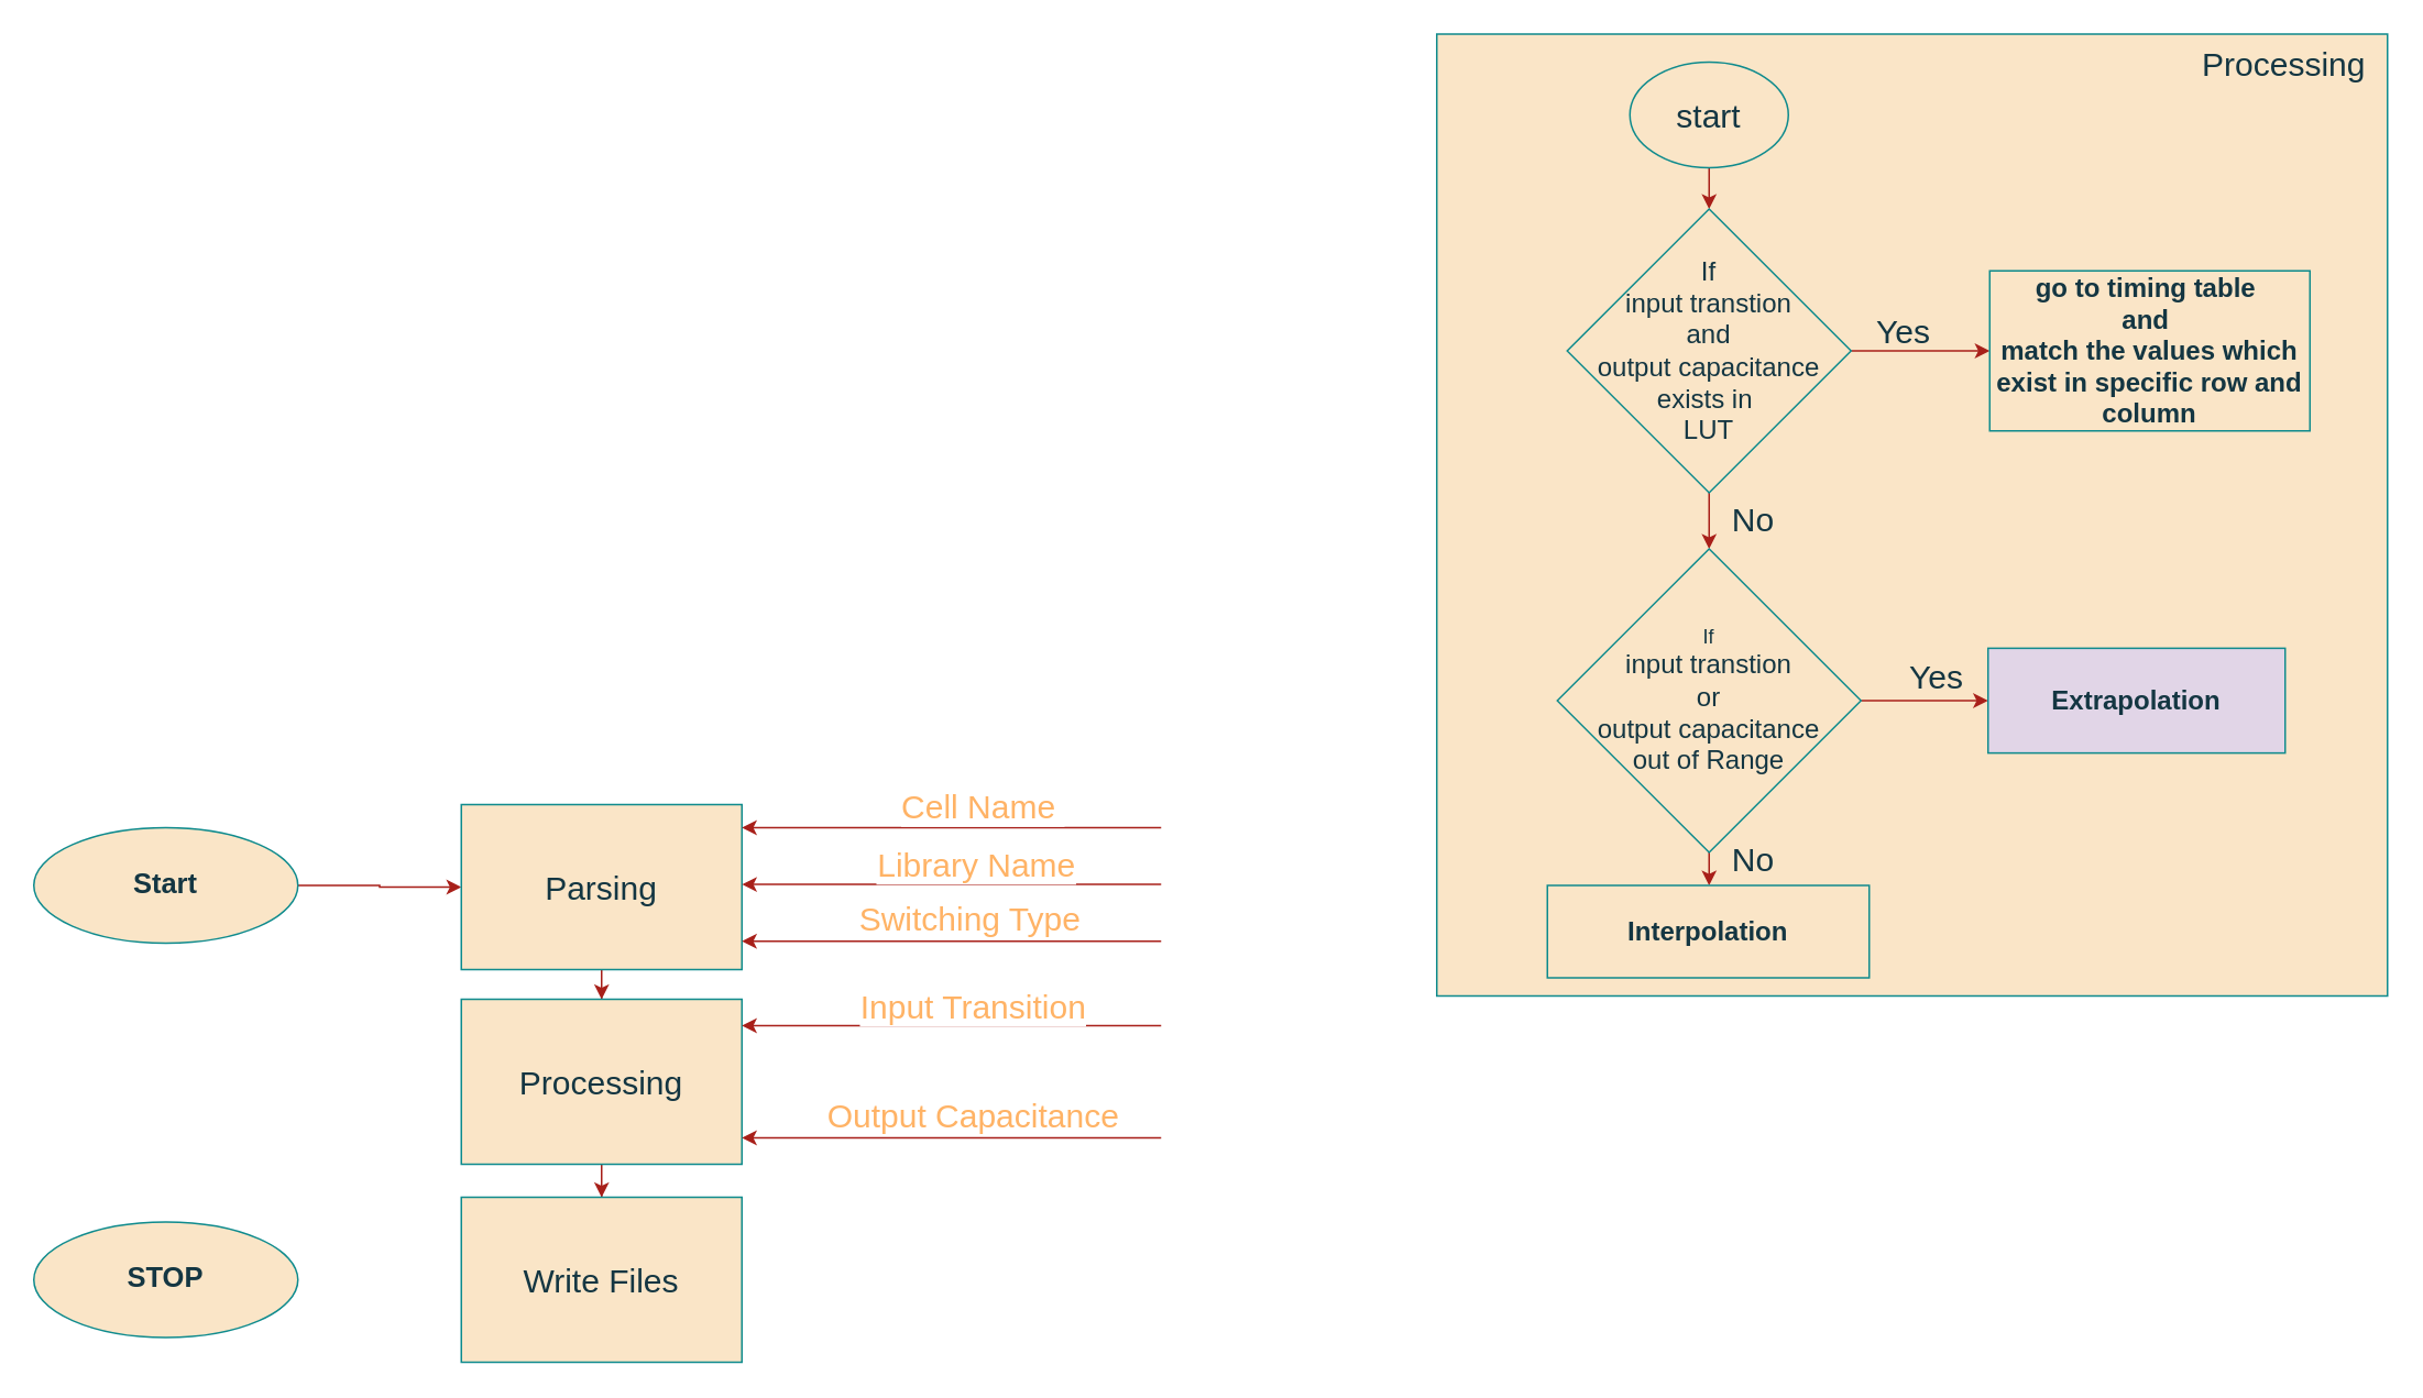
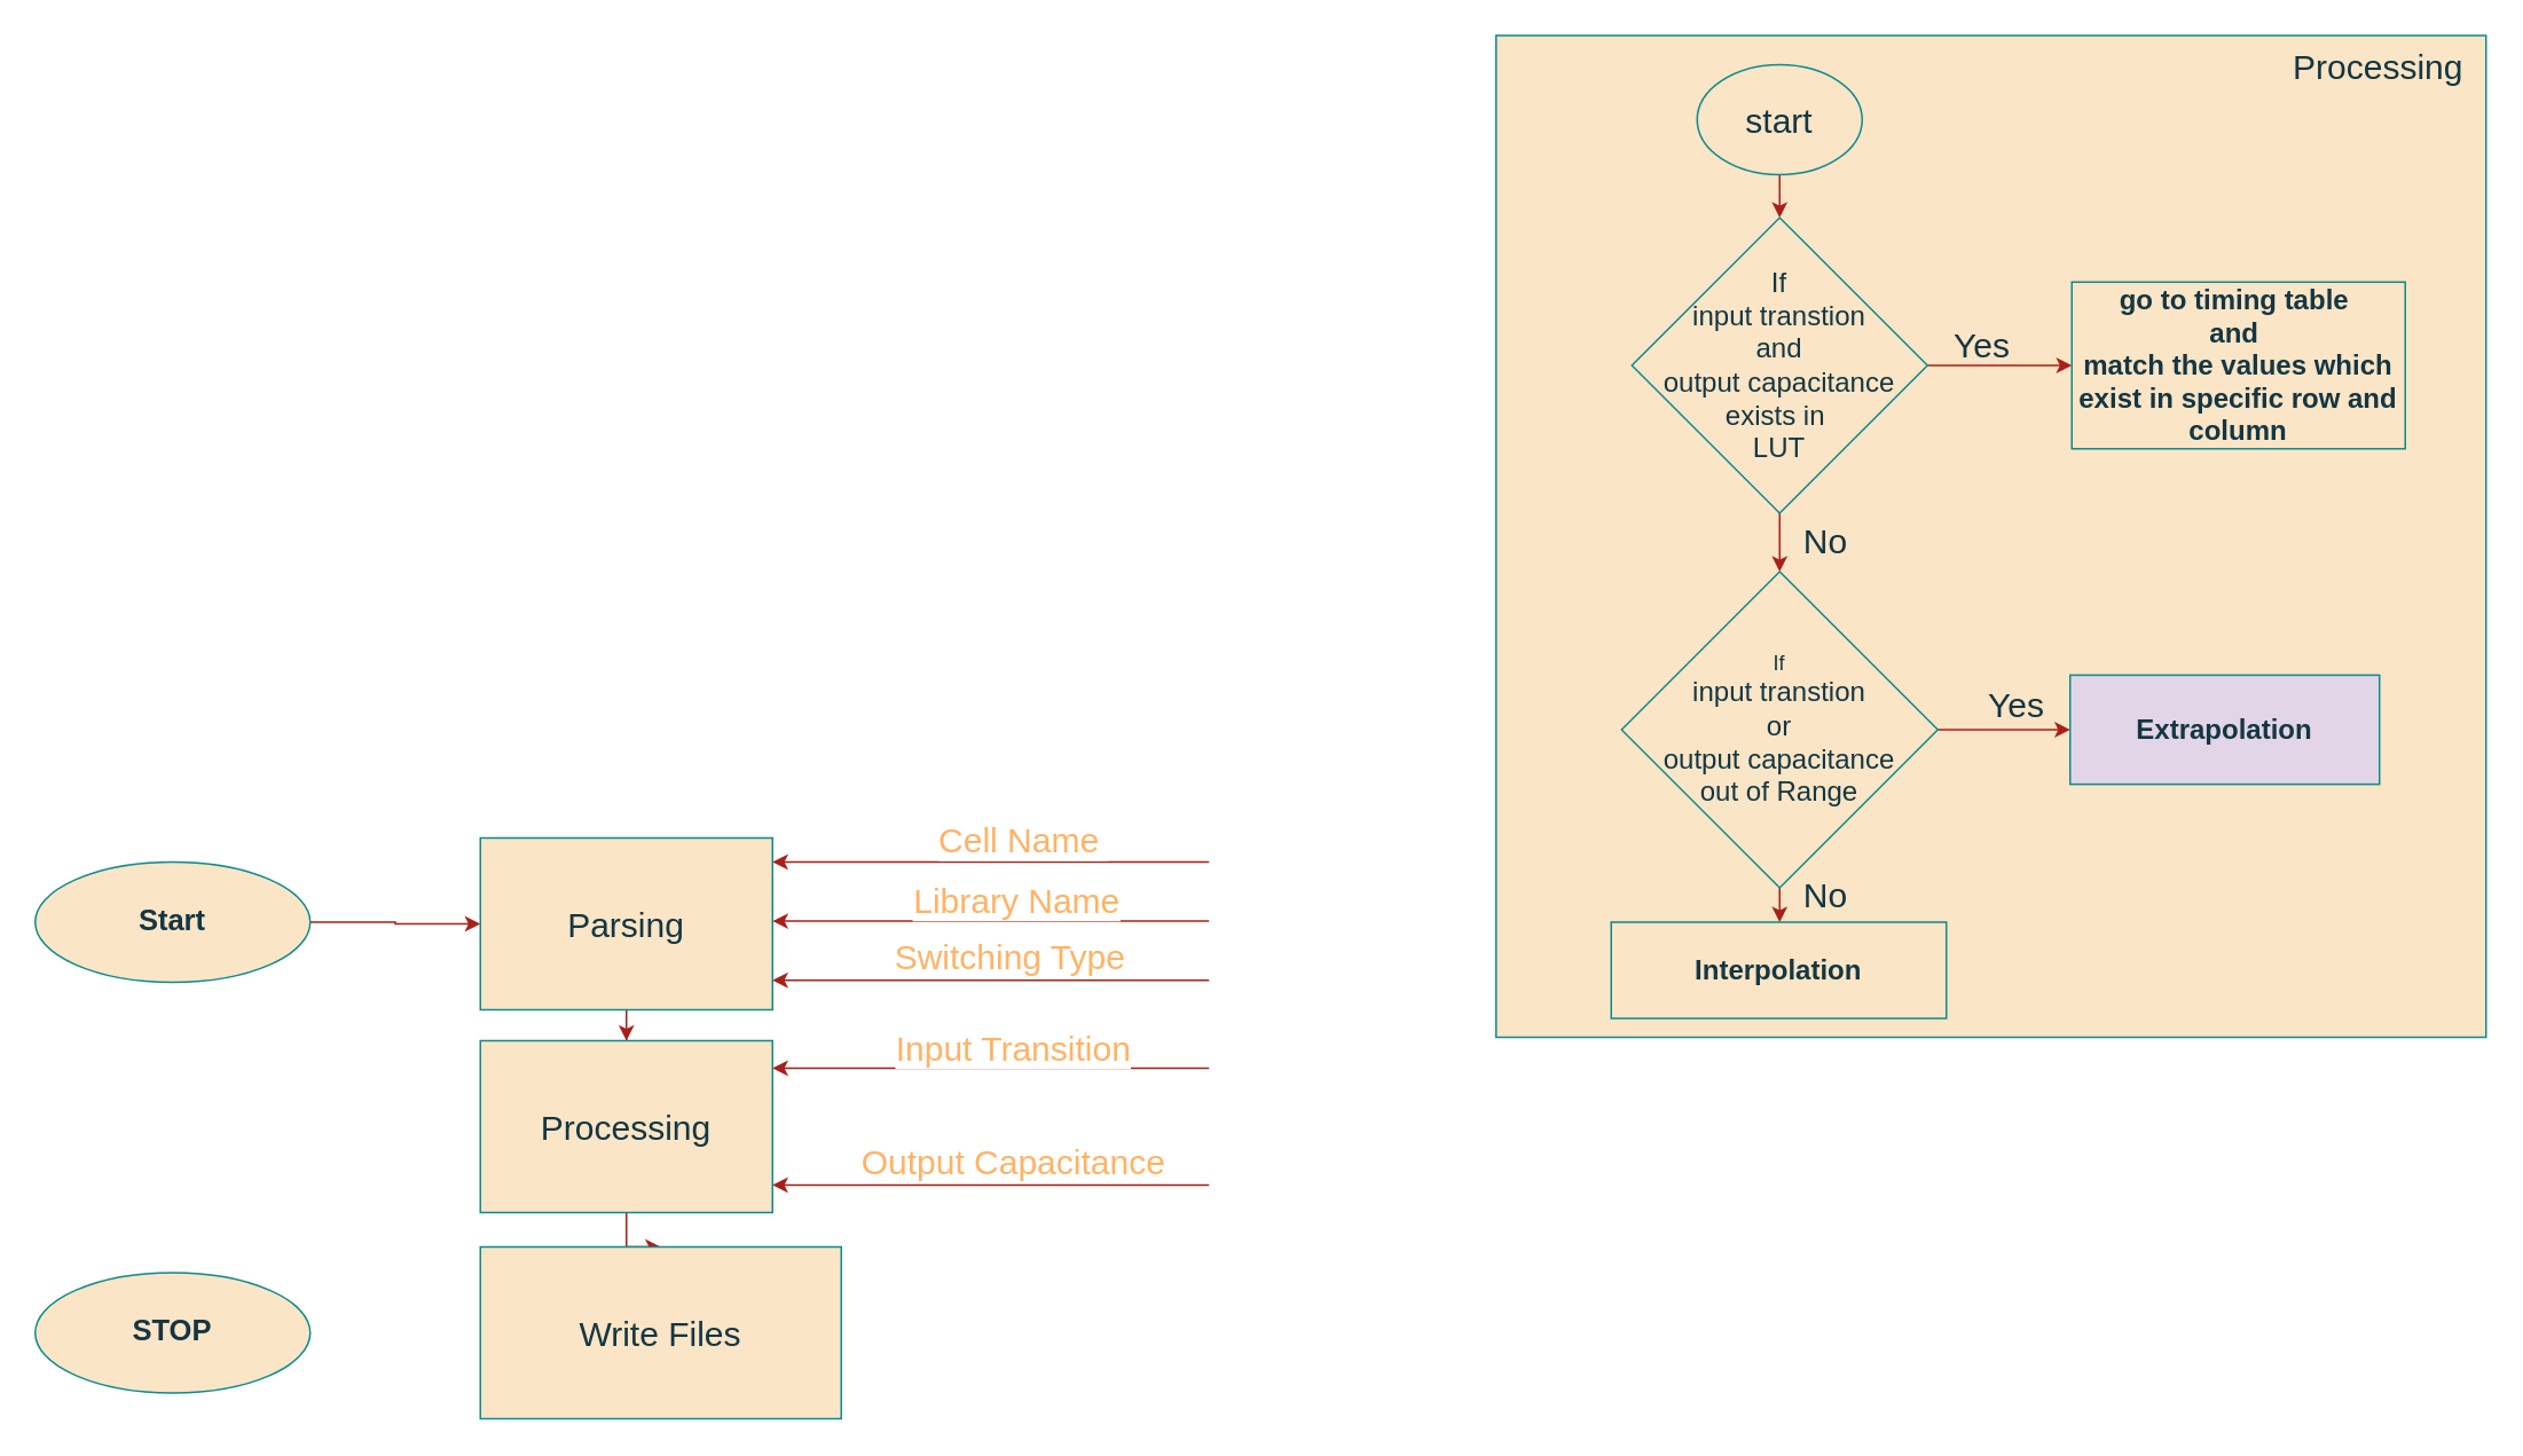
- <mxCell id="8" value="&lt;font style=&quot;font-size: 20px;&quot;&gt;Write Files&lt;/font&gt;" style="rounded=0;whiteSpace=wrap;html=1;labelBackgroundColor=none;fillColor=#FAE5C7;strokeColor=#0F8B8D;fontColor=#143642;" vertex="1" parent="1"><mxGeometry x="279" y="725" width="170" height="100" as="geometry" /></mxCell>
+ <mxCell id="8" value="&lt;font style=&quot;font-size: 20px;&quot;&gt;Write Files&lt;/font&gt;" style="rounded=0;whiteSpace=wrap;html=1;labelBackgroundColor=none;fillColor=#FAE5C7;strokeColor=#0F8B8D;fontColor=#143642;" vertex="1" parent="1"><mxGeometry x="279" y="725" width="210" height="100" as="geometry" /></mxCell>
